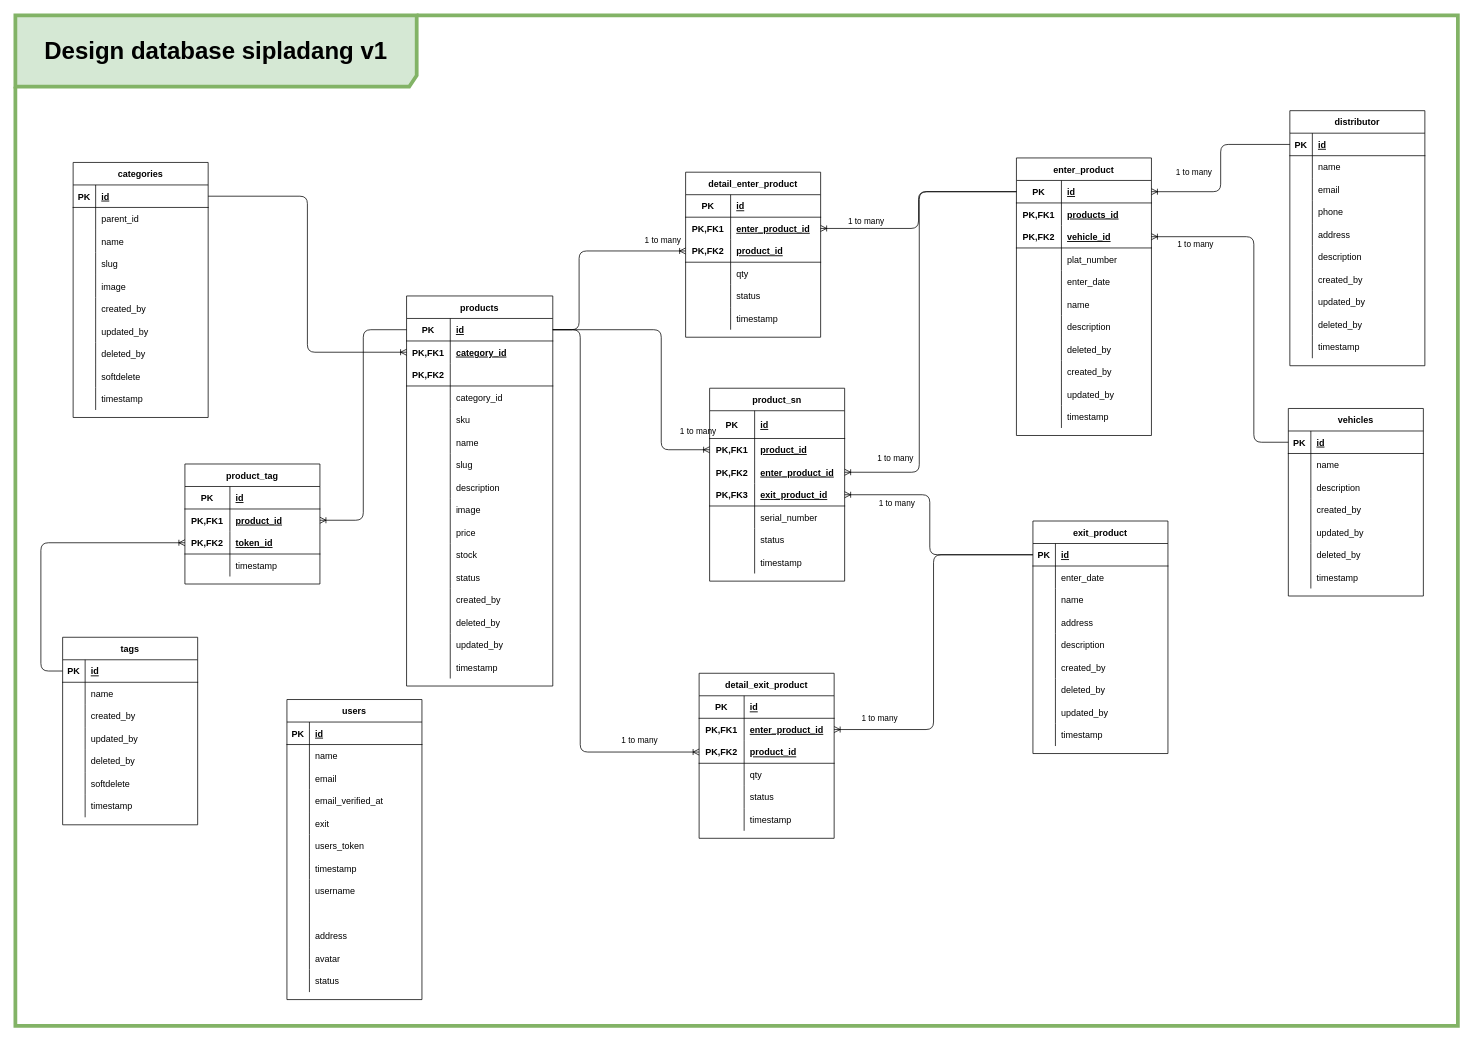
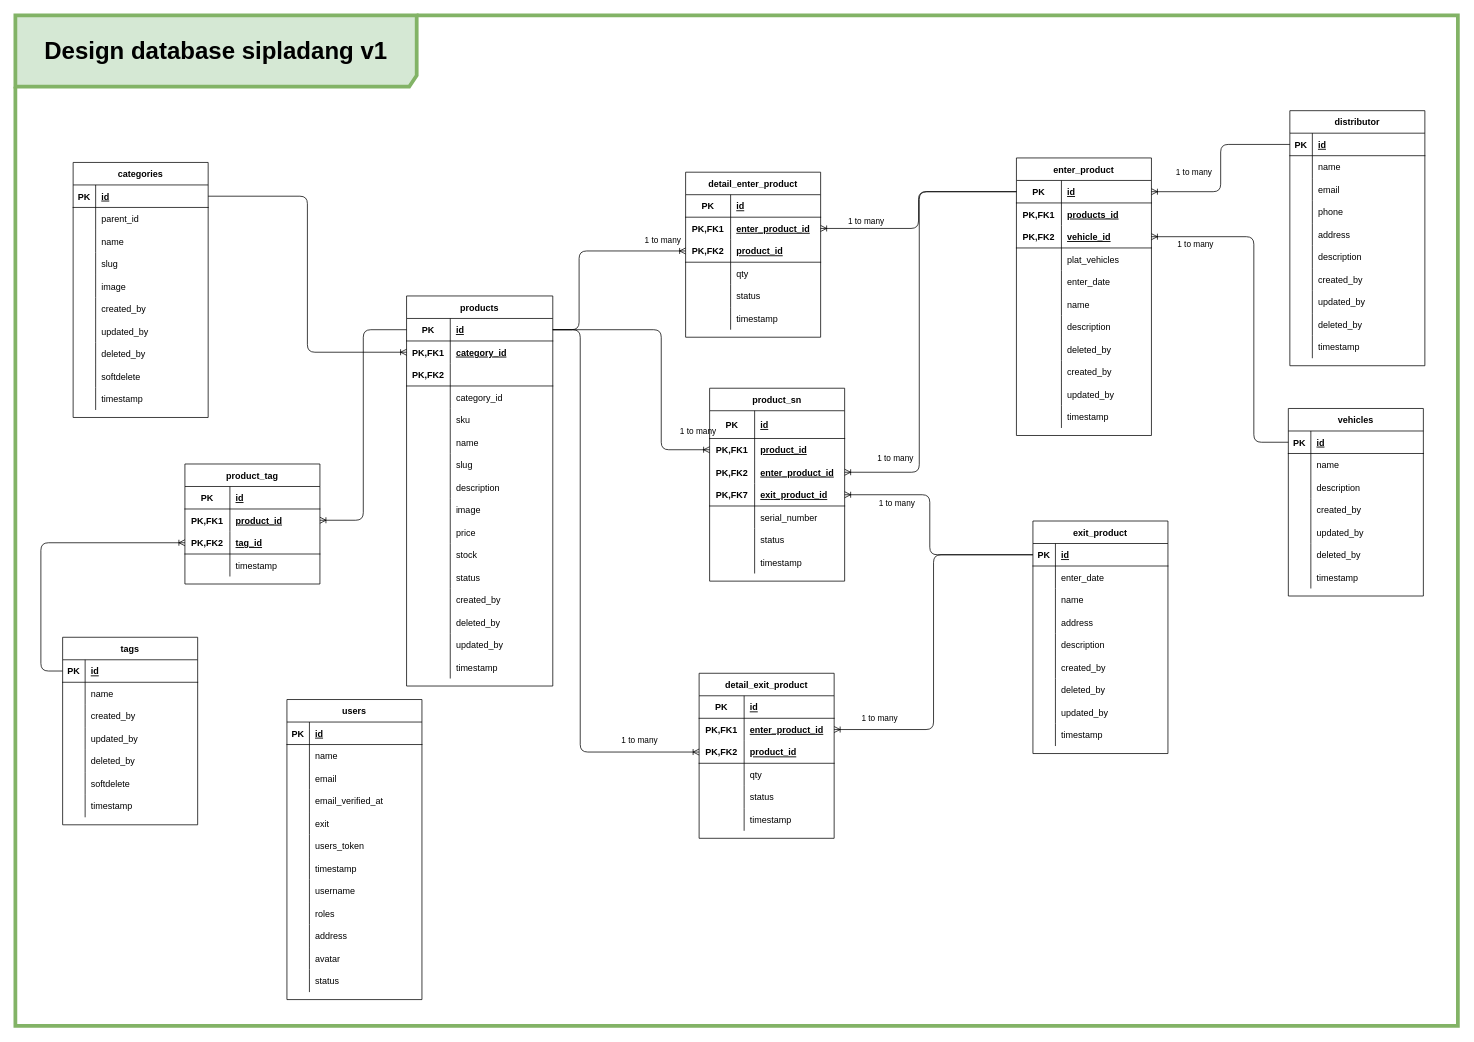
- <mxCell id="99" value="plat_number" style="shape=partialRectangle;connectable=0;fillColor=none;top=0;left=0;bottom=0;right=0;align=left;spacingLeft=6;overflow=hidden;" parent="97" vertex="1"><mxGeometry x="60" width="120" height="30" as="geometry" /></mxCell>
+ <mxCell id="99" value="plat_vehicles" style="shape=partialRectangle;connectable=0;fillColor=none;top=0;left=0;bottom=0;right=0;align=left;spacingLeft=6;overflow=hidden;" parent="97" vertex="1"><mxGeometry x="60" width="120" height="30" as="geometry" /></mxCell>
- <mxCell id="160" value="PK,FK3" style="shape=partialRectangle;connectable=0;fillColor=none;top=0;left=0;bottom=0;right=0;fontStyle=1;overflow=hidden;" parent="159" vertex="1"><mxGeometry width="60" height="30" as="geometry" /></mxCell>
+ <mxCell id="160" value="PK,FK7" style="shape=partialRectangle;connectable=0;fillColor=none;top=0;left=0;bottom=0;right=0;fontStyle=1;overflow=hidden;" parent="159" vertex="1"><mxGeometry width="60" height="30" as="geometry" /></mxCell>
- <mxCell id="231" value="token_id" style="shape=partialRectangle;connectable=0;fillColor=none;top=0;left=0;bottom=0;right=0;align=left;spacingLeft=6;fontStyle=5;overflow=hidden;" parent="229" vertex="1"><mxGeometry x="60" width="120" height="30" as="geometry" /></mxCell>
+ <mxCell id="231" value="tag_id" style="shape=partialRectangle;connectable=0;fillColor=none;top=0;left=0;bottom=0;right=0;align=left;spacingLeft=6;fontStyle=5;overflow=hidden;" parent="229" vertex="1"><mxGeometry x="60" width="120" height="30" as="geometry" /></mxCell>
+ <mxCell id="286" value="roles" style="shape=partialRectangle;connectable=0;fillColor=none;top=0;left=0;bottom=0;right=0;align=left;spacingLeft=6;overflow=hidden;" parent="284" vertex="1"><mxGeometry x="30" width="150" height="30" as="geometry" /></mxCell>
